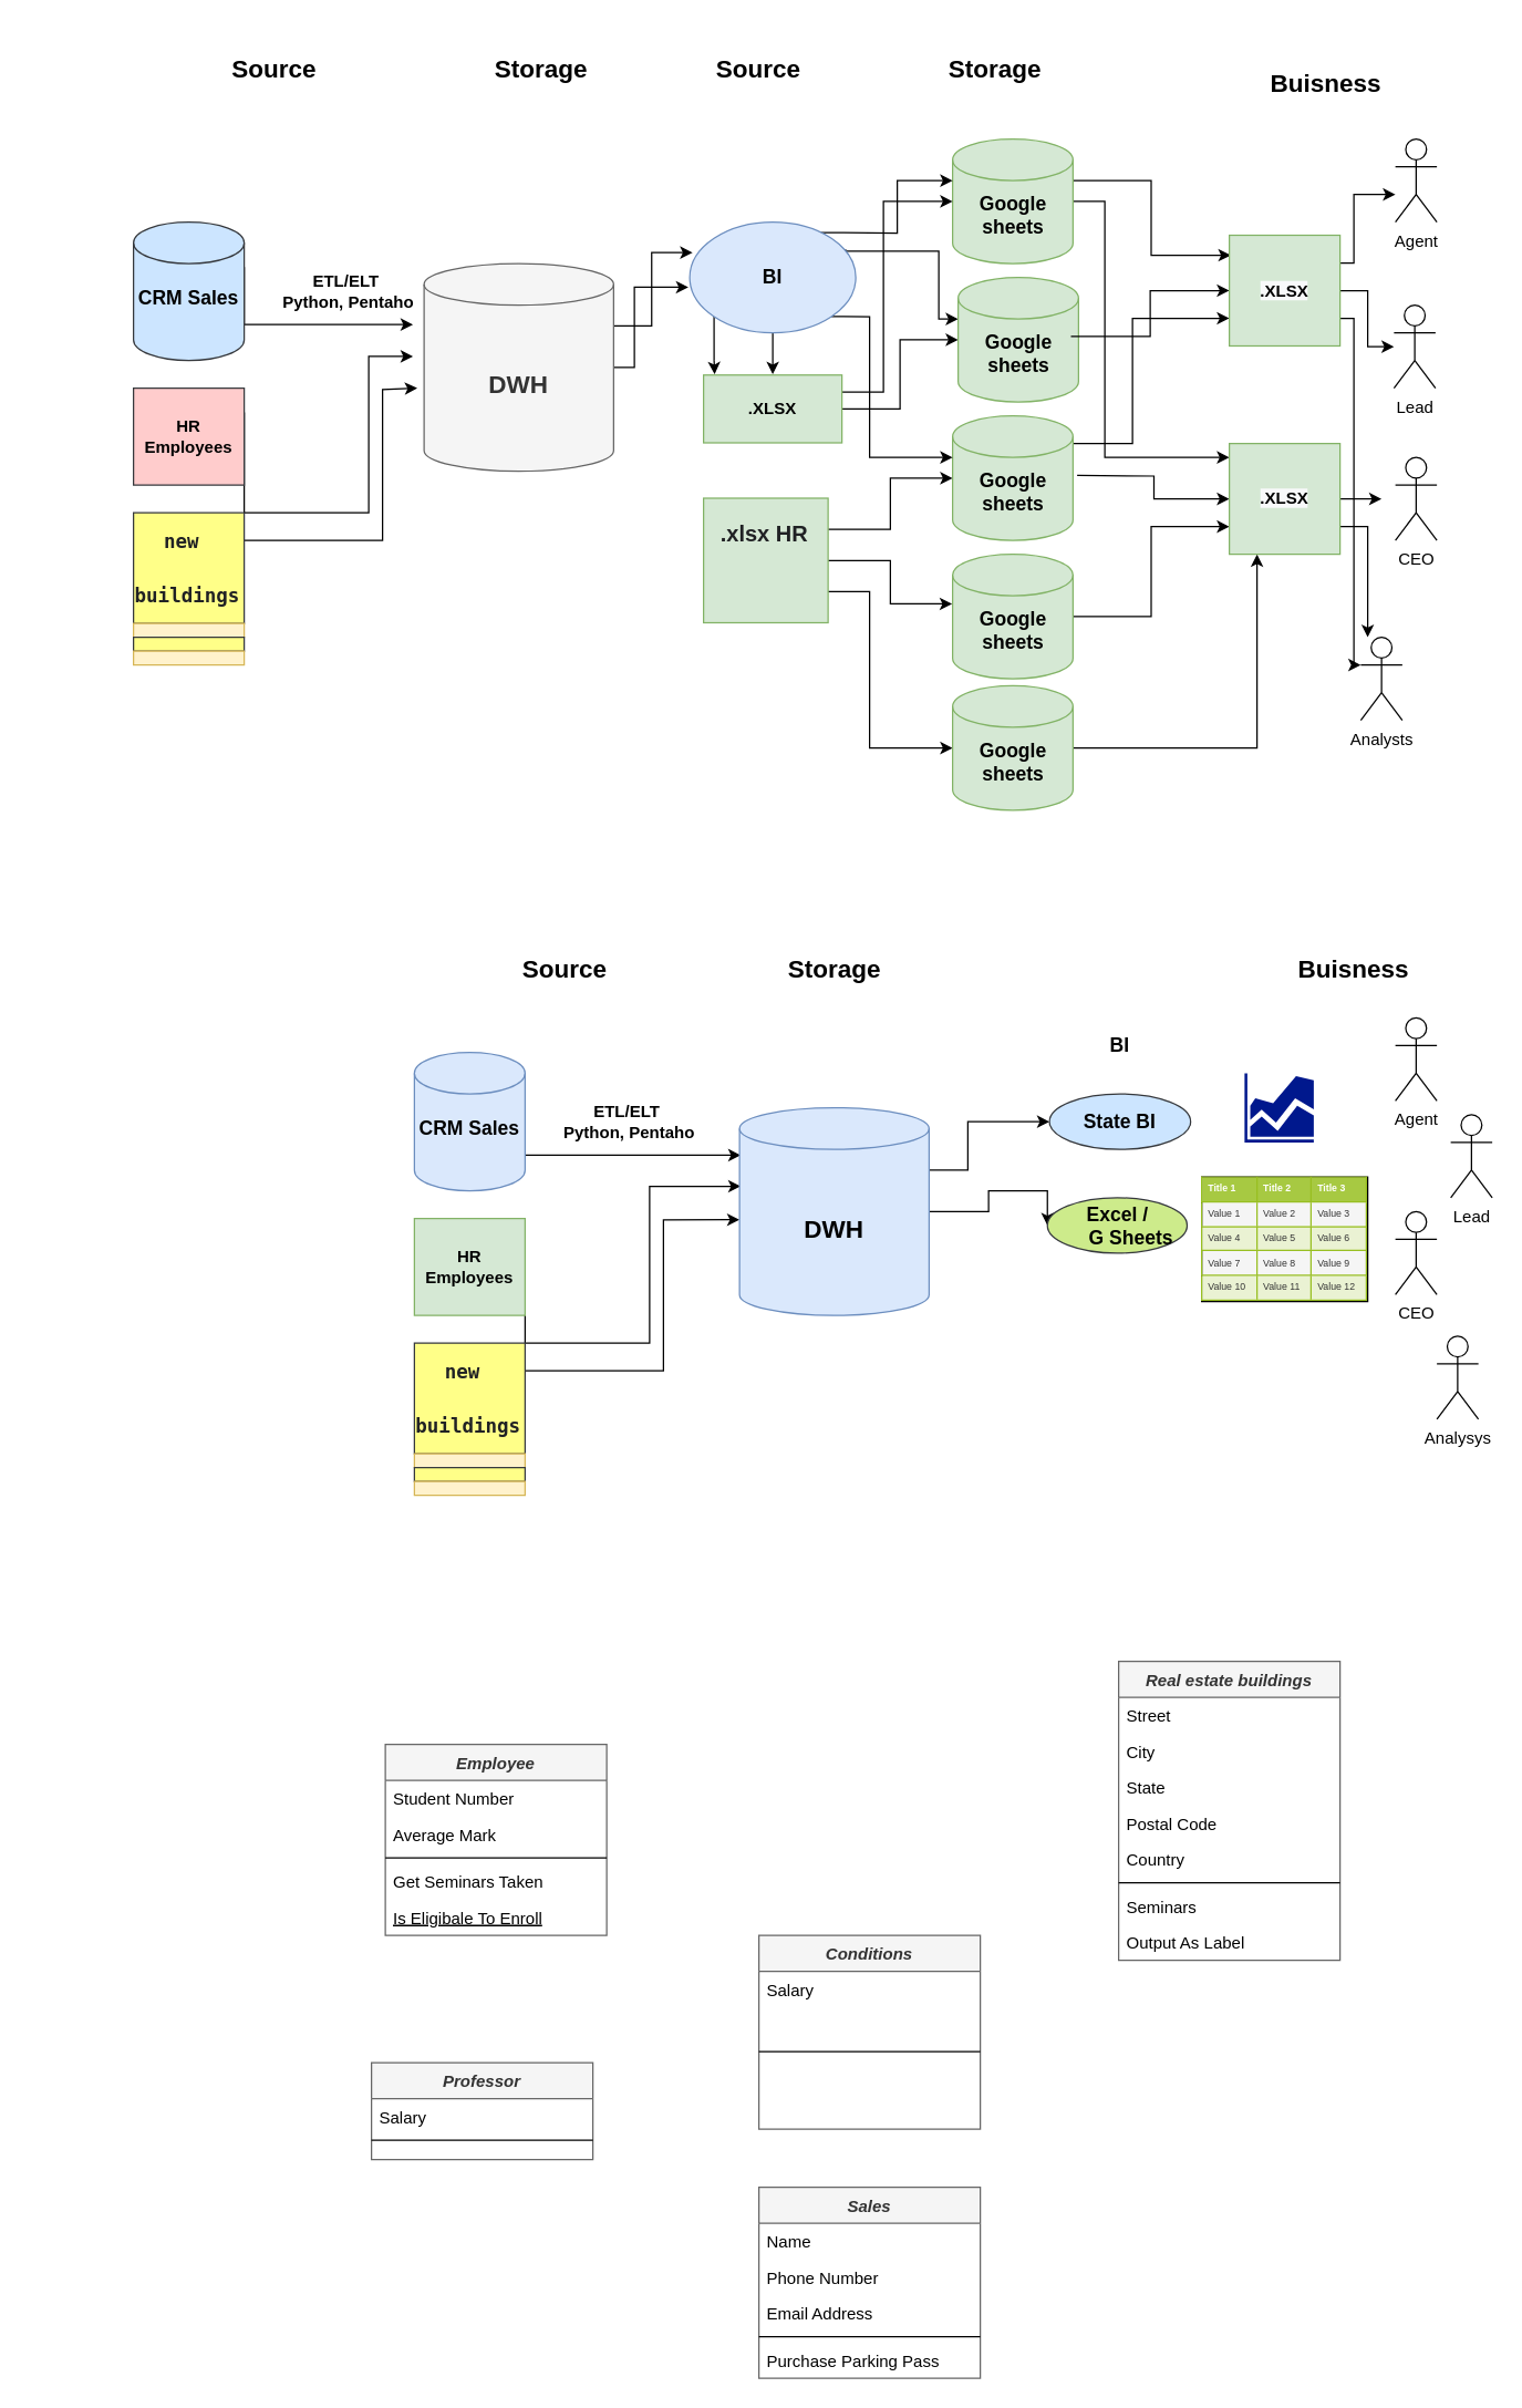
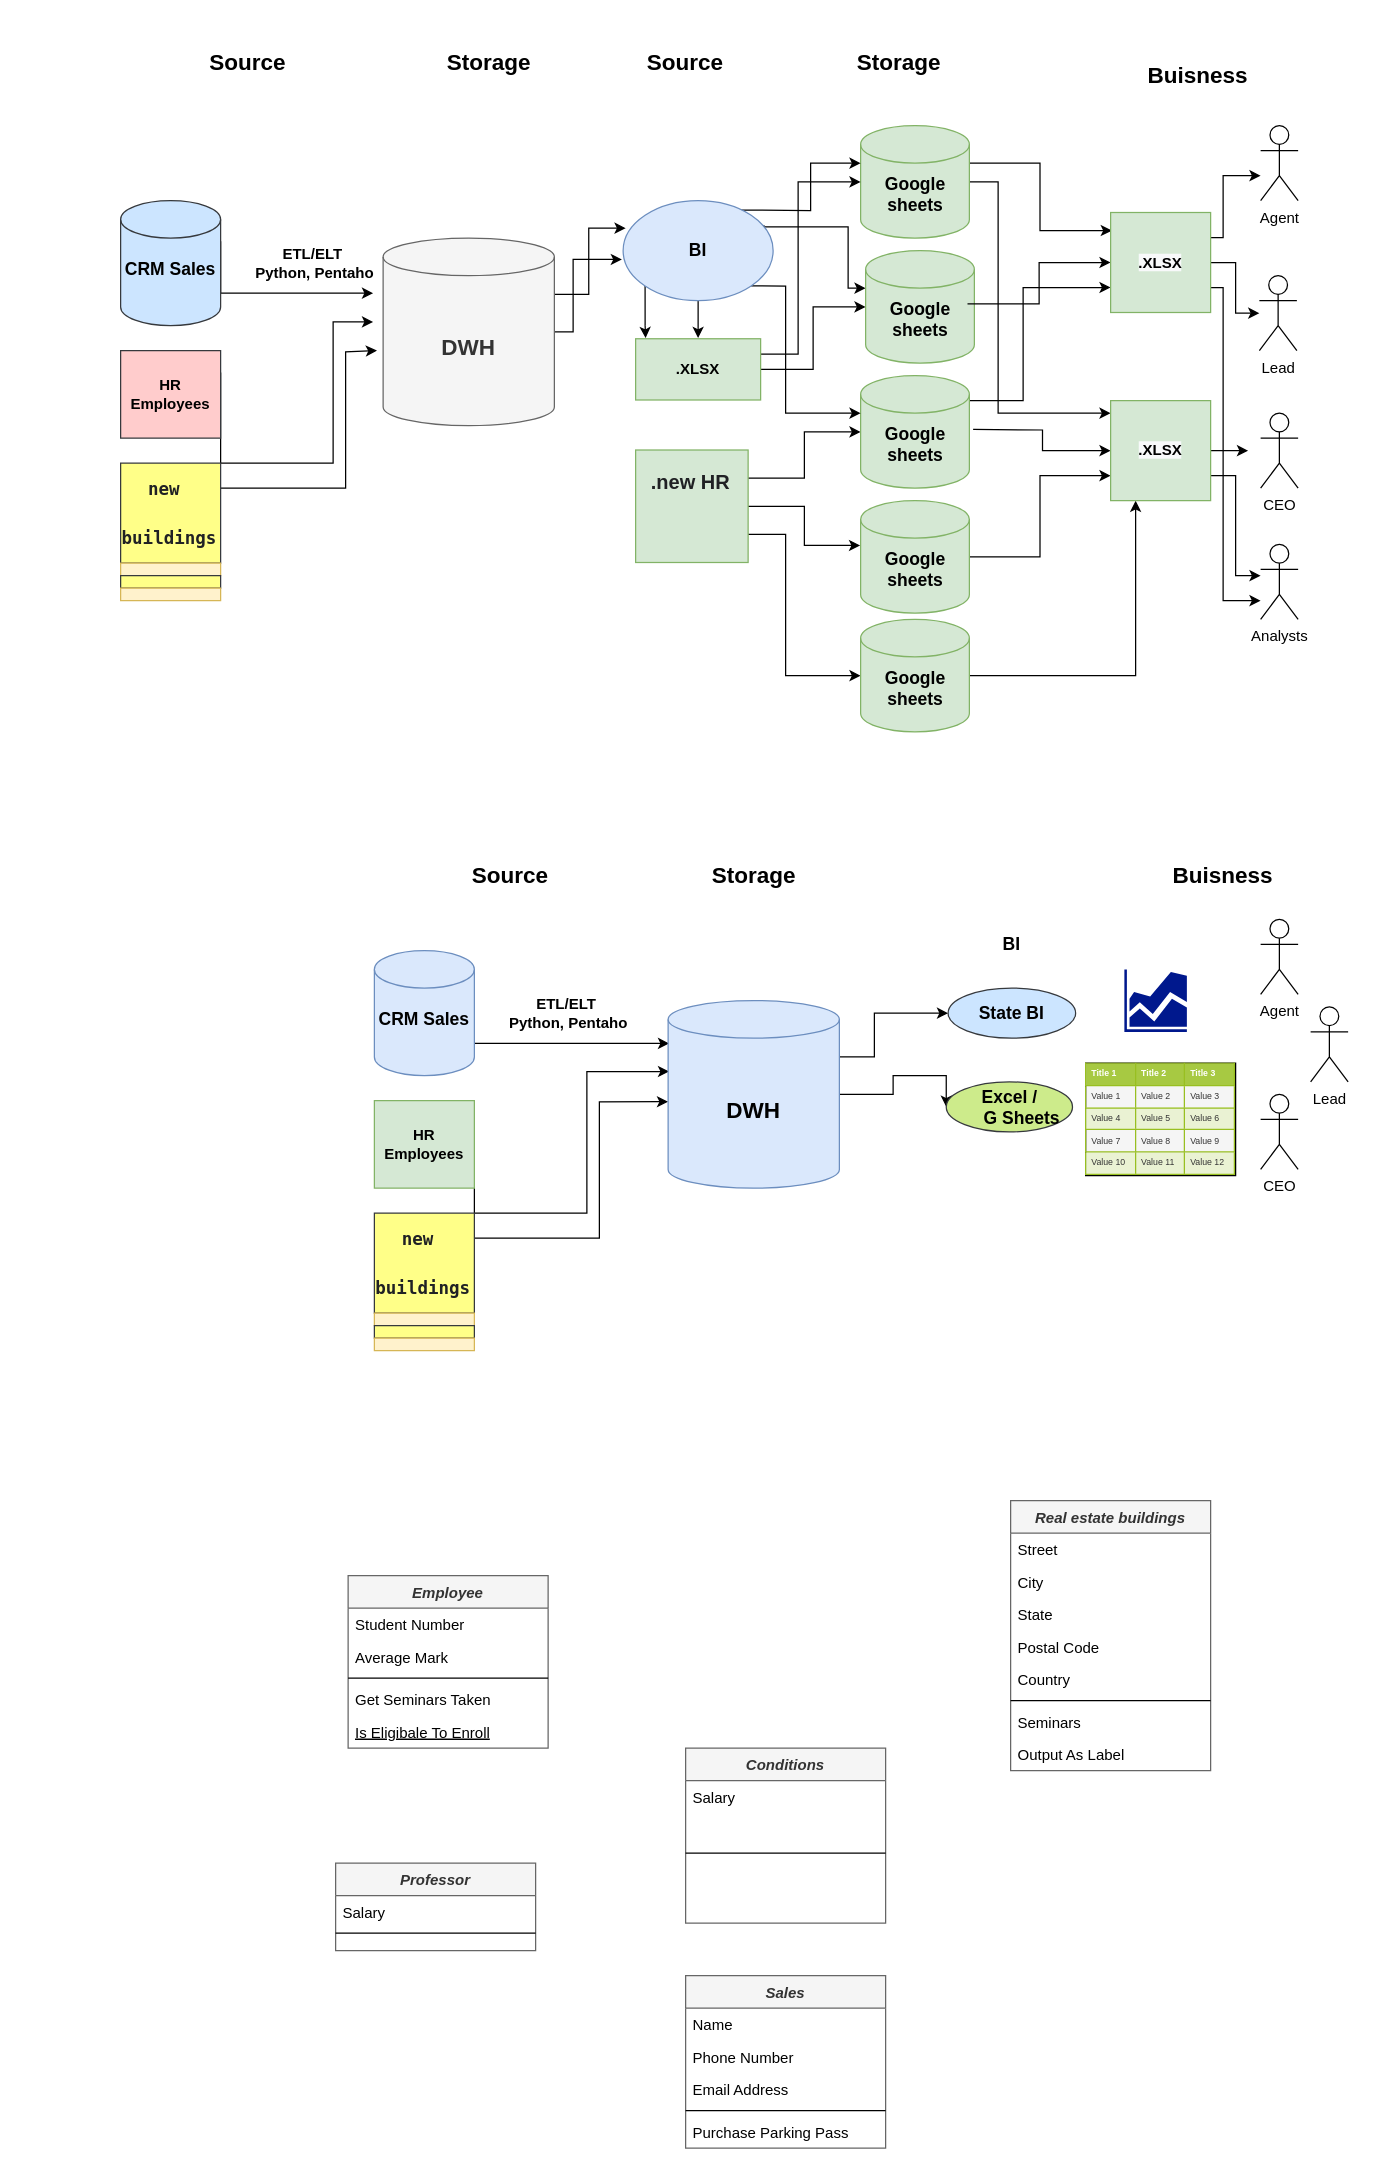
- <mxCell id="36" value="&lt;pre class=&quot;tw-data-text tw-text-large XcVN5d tw-ta&quot; id=&quot;tw-target-text&quot; dir=&quot;ltr&quot; style=&quot;line-height: 36px ; border: none ; padding: 2px 0.14em 2px 0px ; position: relative ; margin-top: -2px ; margin-bottom: -2px ; resize: none ; overflow: hidden ; width: 270px ; overflow-wrap: break-word ; color: rgb(32 , 33 , 36)&quot;&gt;&lt;font face=&quot;Helvetica&quot; size=&quot;3&quot;&gt;&lt;span style=&quot;white-space: normal&quot;&gt;&lt;b&gt;.xlsx HR&lt;/b&gt;&lt;/span&gt;&lt;/font&gt;&lt;/pre&gt;&lt;pre class=&quot;tw-data-text tw-text-large XcVN5d tw-ta&quot; id=&quot;tw-target-text&quot; dir=&quot;ltr&quot; style=&quot;line-height: 36px ; border: none ; padding: 2px 0.14em 2px 0px ; position: relative ; margin-top: -2px ; margin-bottom: -2px ; resize: none ; overflow: hidden ; width: 270px ; overflow-wrap: break-word ; color: rgb(32 , 33 , 36)&quot;&gt;&lt;font face=&quot;Helvetica&quot; size=&quot;3&quot;&gt;&lt;span style=&quot;white-space: normal&quot;&gt;&lt;b&gt;&lt;br&gt;&lt;/b&gt;&lt;/span&gt;&lt;/font&gt;&lt;/pre&gt;" style="whiteSpace=wrap;html=1;aspect=fixed;align=center;fillColor=#d5e8d4;strokeColor=#82b366;" vertex="1" parent="1"><mxGeometry x="432" y="359.5" width="90" height="90" as="geometry" /></mxCell>
+ <mxCell id="36" value="&lt;pre class=&quot;tw-data-text tw-text-large XcVN5d tw-ta&quot; id=&quot;tw-target-text&quot; dir=&quot;ltr&quot; style=&quot;line-height: 36px ; border: none ; padding: 2px 0.14em 2px 0px ; position: relative ; margin-top: -2px ; margin-bottom: -2px ; resize: none ; overflow: hidden ; width: 270px ; overflow-wrap: break-word ; color: rgb(32 , 33 , 36)&quot;&gt;&lt;font face=&quot;Helvetica&quot; size=&quot;3&quot;&gt;&lt;span style=&quot;white-space: normal&quot;&gt;&lt;b&gt;.new HR&lt;/b&gt;&lt;/span&gt;&lt;/font&gt;&lt;/pre&gt;&lt;pre class=&quot;tw-data-text tw-text-large XcVN5d tw-ta&quot; id=&quot;tw-target-text&quot; dir=&quot;ltr&quot; style=&quot;line-height: 36px ; border: none ; padding: 2px 0.14em 2px 0px ; position: relative ; margin-top: -2px ; margin-bottom: -2px ; resize: none ; overflow: hidden ; width: 270px ; overflow-wrap: break-word ; color: rgb(32 , 33 , 36)&quot;&gt;&lt;font face=&quot;Helvetica&quot; size=&quot;3&quot;&gt;&lt;span style=&quot;white-space: normal&quot;&gt;&lt;b&gt;&lt;br&gt;&lt;/b&gt;&lt;/span&gt;&lt;/font&gt;&lt;/pre&gt;" style="whiteSpace=wrap;html=1;aspect=fixed;align=center;fillColor=#d5e8d4;strokeColor=#82b366;" vertex="1" parent="1"><mxGeometry x="432" y="359.5" width="90" height="90" as="geometry" /></mxCell>
- <mxCell id="80" value="Analysts&lt;br&gt;" style="shape=umlActor;verticalLabelPosition=bottom;verticalAlign=top;html=1;outlineConnect=0;" vertex="1" parent="1"><mxGeometry x="907" y="460" width="30" height="60" as="geometry" /></mxCell>
+ <mxCell id="80" value="Analysts&lt;br&gt;" style="shape=umlActor;verticalLabelPosition=bottom;verticalAlign=top;html=1;outlineConnect=0;" vertex="1" parent="1"><mxGeometry x="932" y="435" width="30" height="60" as="geometry" /></mxCell>
- <mxCell id="90" value="Analysys" style="shape=umlActor;verticalLabelPosition=bottom;verticalAlign=top;html=1;outlineConnect=0;" vertex="1" parent="1"><mxGeometry x="962" y="965" width="30" height="60" as="geometry" /></mxCell>
